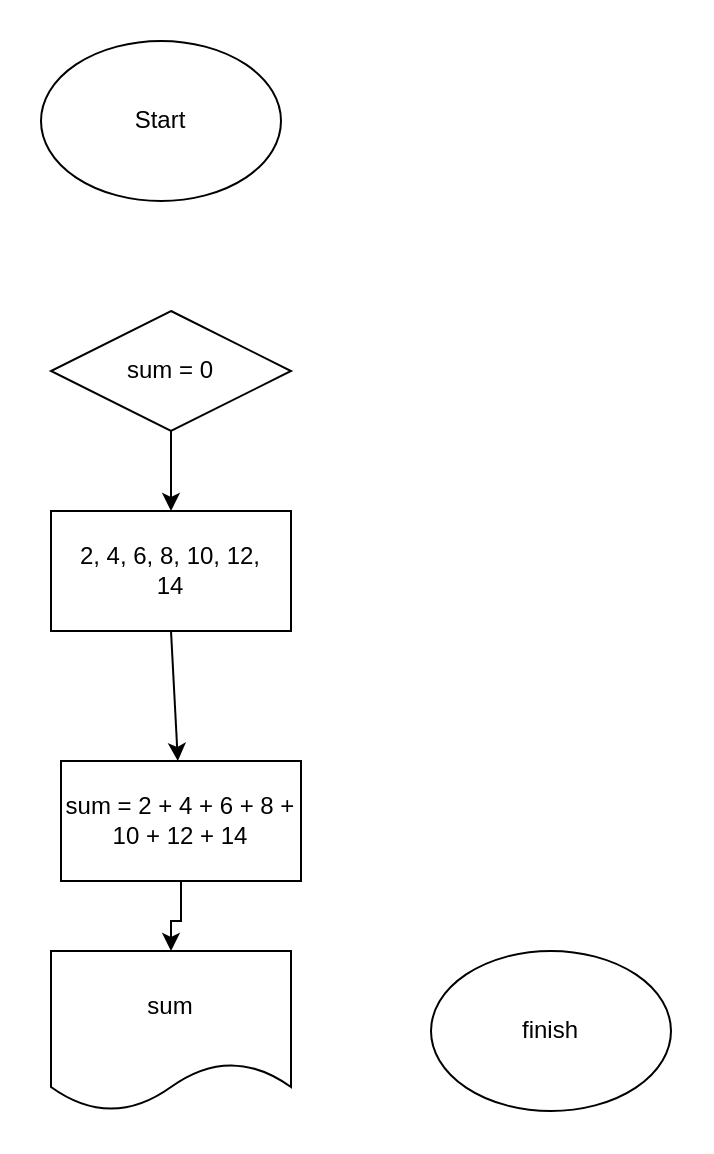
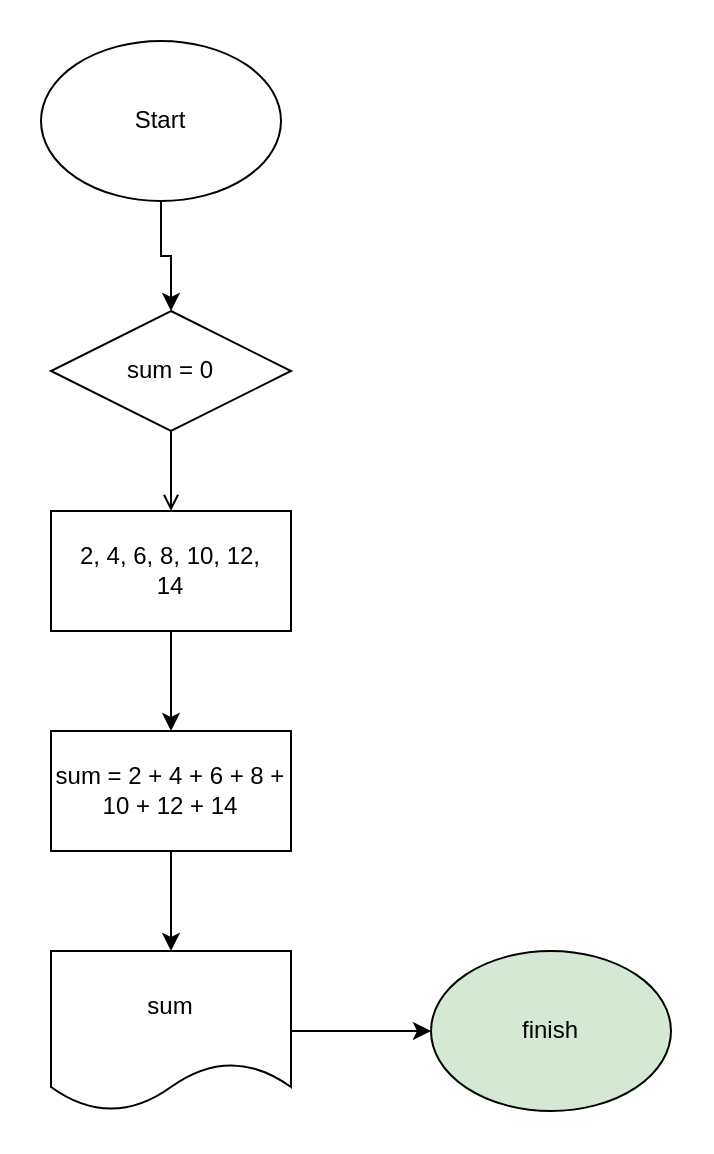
+ <mxCell id="2" value="" style="edgeStyle=orthogonalEdgeStyle;rounded=0;orthogonalLoop=1;jettySize=auto;html=1;" edge="1" parent="1" source="3" target="9"><mxGeometry relative="1" as="geometry"><mxPoint x="85" y="155" as="targetPoint" /></mxGeometry></mxCell>
- <mxCell id="8" value="" style="edgeStyle=orthogonalEdgeStyle;rounded=0;orthogonalLoop=1;jettySize=auto;html=1;entryX=0.5;entryY=0;entryDx=0;entryDy=0;" edge="1" parent="1" source="9" target="4"><mxGeometry relative="1" as="geometry"><mxPoint x="195" y="275" as="targetPoint" /></mxGeometry></mxCell>
+ <mxCell id="8" value="" style="edgeStyle=orthogonalEdgeStyle;rounded=0;orthogonalLoop=1;jettySize=auto;html=1;entryX=0.5;entryY=0;entryDx=0;entryDy=0;endArrow=open;" edge="1" parent="1" source="9" target="4"><mxGeometry relative="1" as="geometry"><mxPoint x="195" y="275" as="targetPoint" /></mxGeometry></mxCell>
- <mxCell id="7" value="sum = 2 + 4 + 6 + 8 + 10 + 12 + 14" style="rounded=0;whiteSpace=wrap;html=1;" vertex="1" parent="1"><mxGeometry x="30" y="380" width="120" height="60" as="geometry" /></mxCell>
+ <mxCell id="7" value="sum = 2 + 4 + 6 + 8 + 10 + 12 + 14" style="rounded=0;whiteSpace=wrap;html=1;" vertex="1" parent="1"><mxGeometry x="25" y="365" width="120" height="60" as="geometry" /></mxCell>
+ <mxCell id="10" value="" style="edgeStyle=orthogonalEdgeStyle;rounded=0;orthogonalLoop=1;jettySize=auto;html=1;" edge="1" parent="1" source="11" target="12"><mxGeometry relative="1" as="geometry" /></mxCell>
- <mxCell id="12" value="finish" style="ellipse;whiteSpace=wrap;html=1;" vertex="1" parent="1"><mxGeometry x="215" y="475" width="120" height="80" as="geometry" /></mxCell>
+ <mxCell id="12" value="finish" style="ellipse;whiteSpace=wrap;html=1;fillColor=#d5e8d4;" vertex="1" parent="1"><mxGeometry x="215" y="475" width="120" height="80" as="geometry" /></mxCell>
